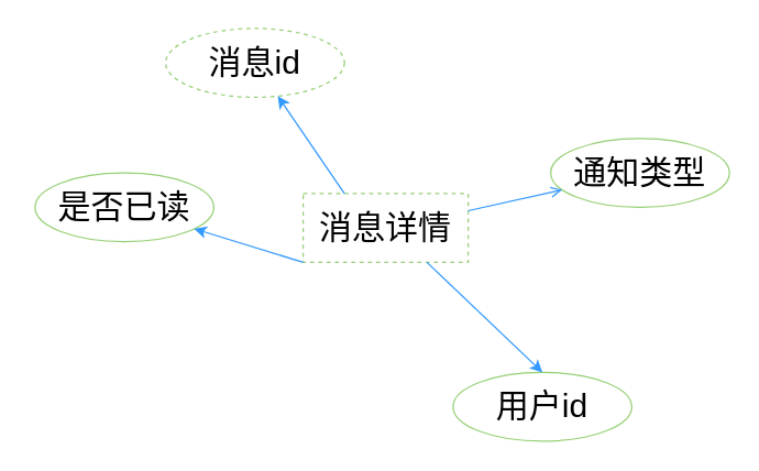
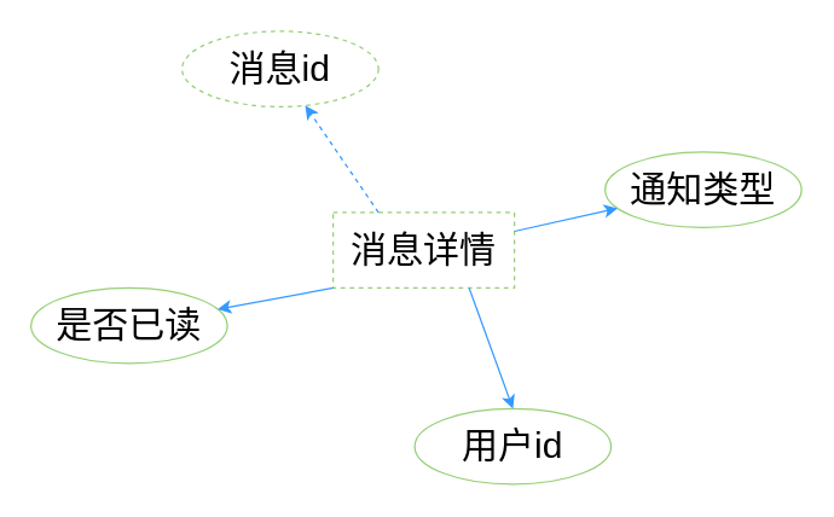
- <mxCell id="9" value="" style="endArrow=classic;html=1;rounded=0;exitX=0.25;exitY=0;exitDx=0;exitDy=0;strokeColor=#3399FF;" edge="1" parent="1" source="2" target="3"><mxGeometry width="50" height="50" relative="1" as="geometry"><mxPoint x="350" y="210" as="sourcePoint" /><mxPoint x="395" y="300" as="targetPoint" /></mxGeometry></mxCell>
+ <mxCell id="9" value="" style="endArrow=classic;html=1;rounded=0;exitX=0.25;exitY=0;exitDx=0;exitDy=0;strokeColor=#3399FF;dashed=1;" edge="1" parent="1" source="2" target="3"><mxGeometry width="50" height="50" relative="1" as="geometry"><mxPoint x="350" y="210" as="sourcePoint" /><mxPoint x="395" y="300" as="targetPoint" /></mxGeometry></mxCell>
- <mxCell id="8" value="" style="endArrow=open;html=1;rounded=0;exitX=1;exitY=0.25;exitDx=0;exitDy=0;strokeColor=#3399FF;" edge="1" parent="1" source="2" target="6"><mxGeometry width="50" height="50" relative="1" as="geometry"><mxPoint x="340" y="200" as="sourcePoint" /><mxPoint x="385" y="290" as="targetPoint" /></mxGeometry></mxCell>
+ <mxCell id="8" value="" style="endArrow=classic;html=1;rounded=0;exitX=1;exitY=0.25;exitDx=0;exitDy=0;strokeColor=#3399FF;" edge="1" parent="1" source="2" target="6"><mxGeometry width="50" height="50" relative="1" as="geometry"><mxPoint x="340" y="200" as="sourcePoint" /><mxPoint x="385" y="290" as="targetPoint" /></mxGeometry></mxCell>
- <mxCell id="4" value="&lt;span style=&quot;font-size: 24px;&quot;&gt;是否已读&lt;/span&gt;" style="ellipse;whiteSpace=wrap;html=1;strokeColor=#97D077;" vertex="1" parent="1"><mxGeometry x="25" y="125" width="130" height="50" as="geometry" /></mxCell>
+ <mxCell id="4" value="&lt;span style=&quot;font-size: 24px;&quot;&gt;是否已读&lt;/span&gt;" style="ellipse;whiteSpace=wrap;html=1;strokeColor=#97D077;" vertex="1" parent="1"><mxGeometry x="20" y="190" width="130" height="50" as="geometry" /></mxCell>
- <mxCell id="5" value="&lt;span style=&quot;font-size: 24px;&quot;&gt;用户id&lt;/span&gt;" style="ellipse;whiteSpace=wrap;html=1;strokeColor=#97D077;" vertex="1" parent="1"><mxGeometry x="329" y="270" width="130" height="50" as="geometry" /></mxCell>
+ <mxCell id="5" value="&lt;span style=&quot;font-size: 24px;&quot;&gt;用户id&lt;/span&gt;" style="ellipse;whiteSpace=wrap;html=1;strokeColor=#97D077;" vertex="1" parent="1"><mxGeometry x="274" y="270" width="130" height="50" as="geometry" /></mxCell>
